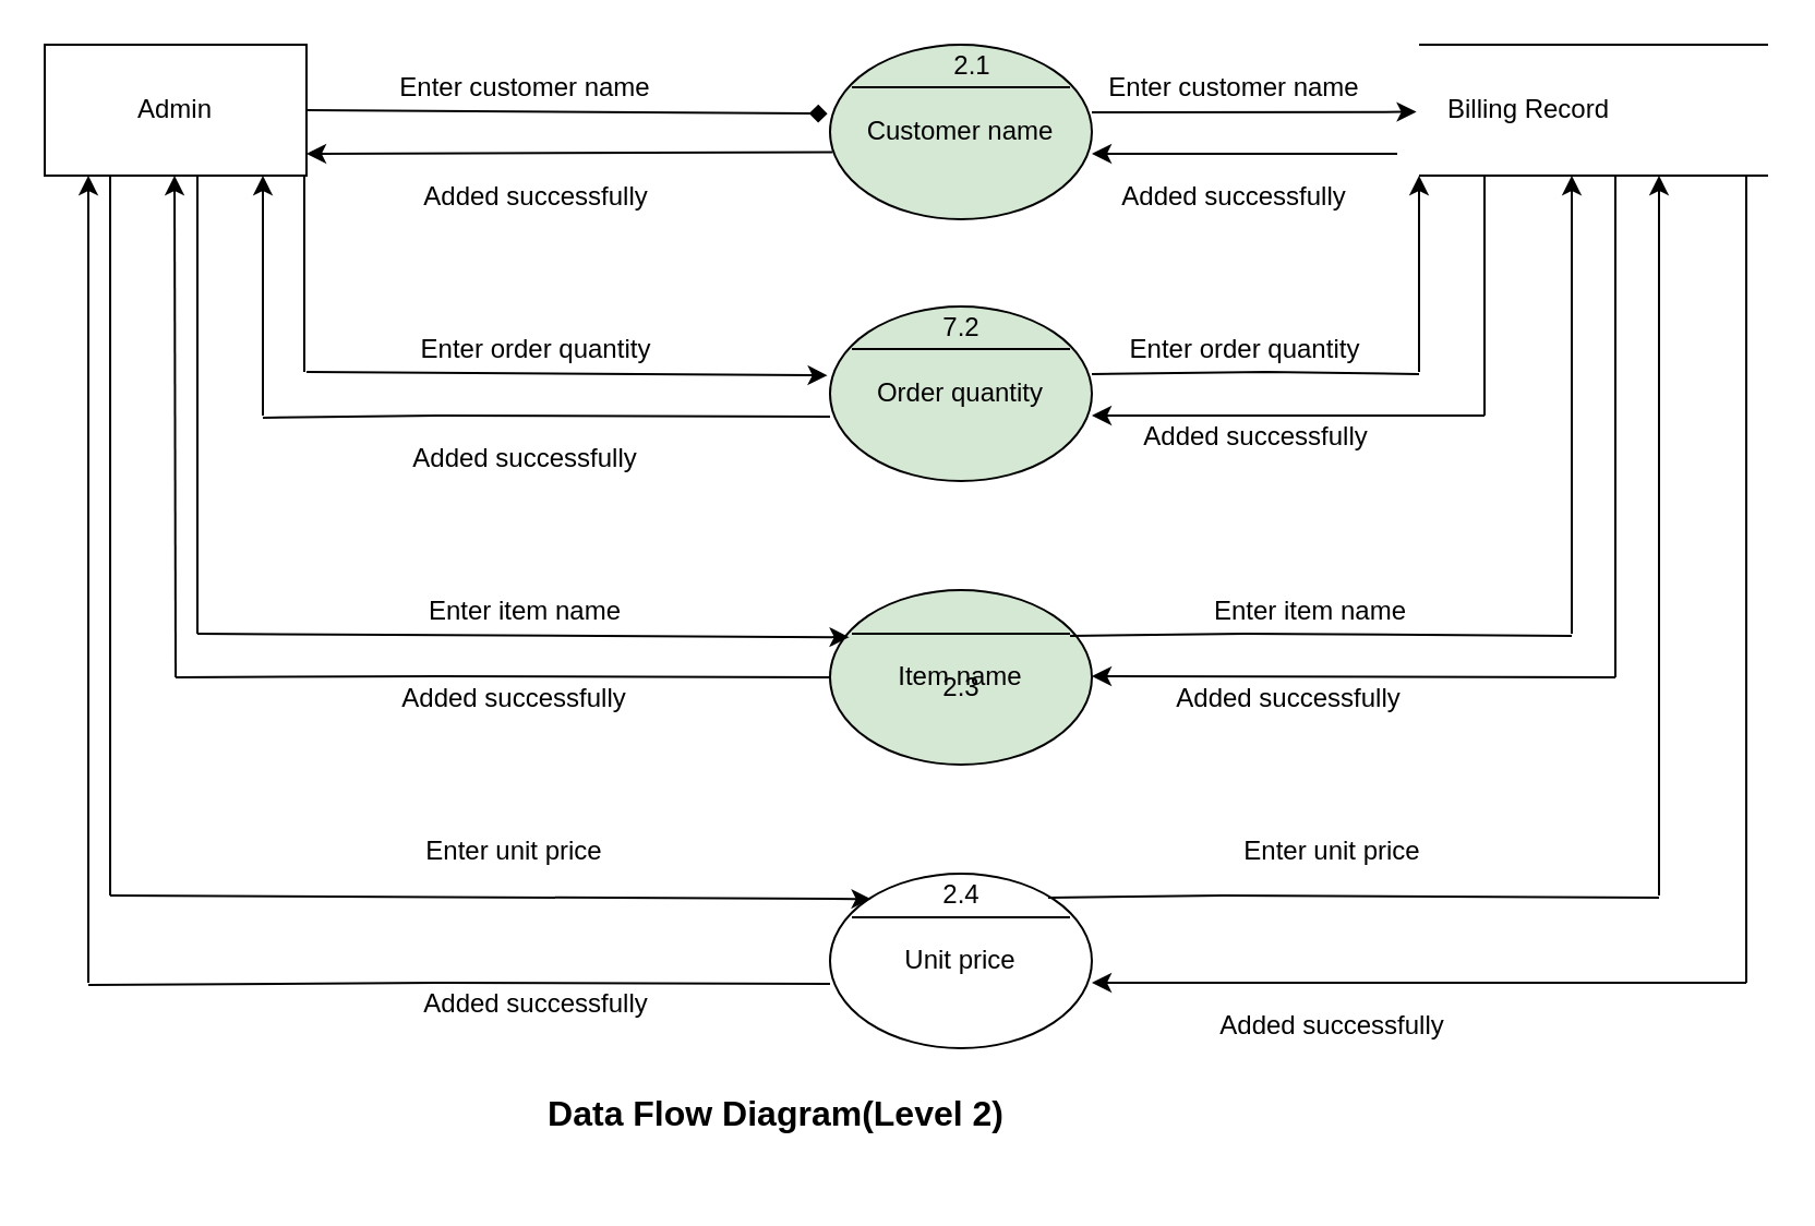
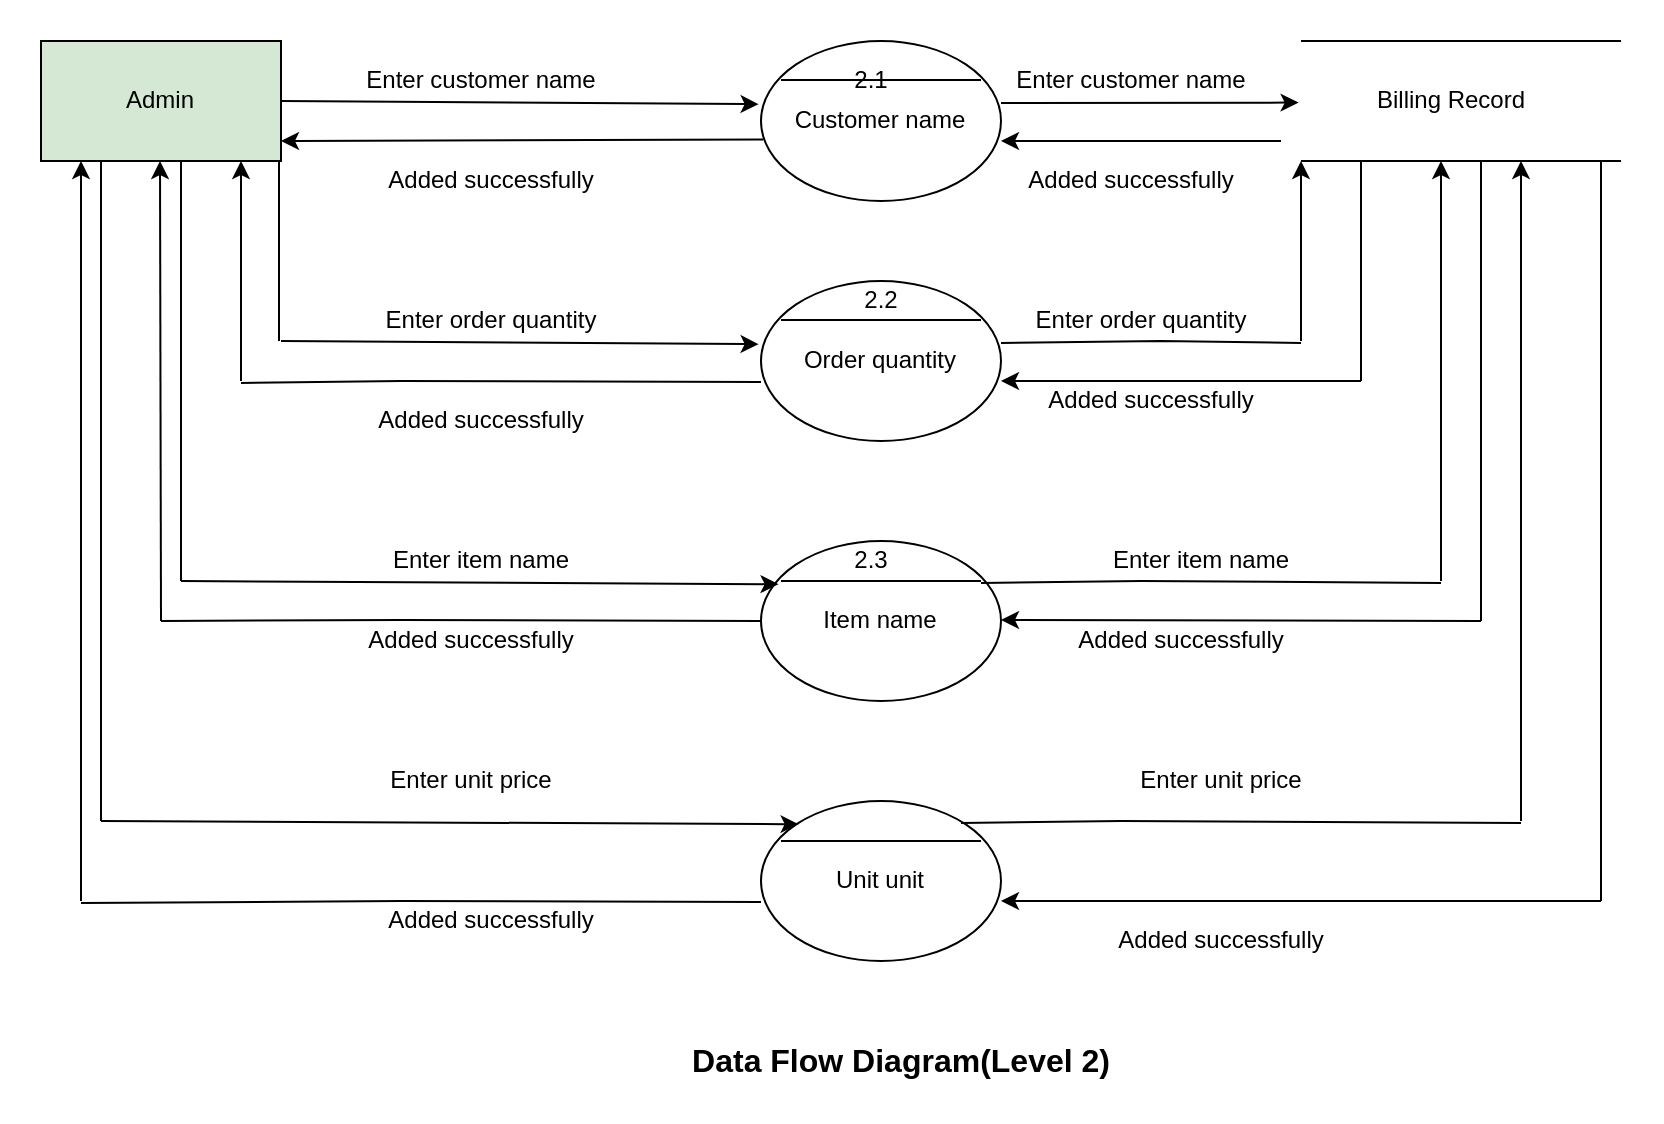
- <mxCell id="58" value="2.1" style="text;html=1;resizable=0;autosize=1;align=center;verticalAlign=middle;points=[];fillColor=none;strokeColor=none;rounded=0;" vertex="1" parent="1"><mxGeometry x="430" y="20" width="30" height="20" as="geometry" /></mxCell>
+ <mxCell id="58" value="2.1" style="text;html=1;resizable=0;autosize=1;align=center;verticalAlign=middle;points=[];fillColor=none;strokeColor=none;rounded=0;" vertex="1" parent="1"><mxGeometry x="420" y="30" width="30" height="20" as="geometry" /></mxCell>
- <mxCell id="6" value="Admin" style="rounded=0;whiteSpace=wrap;html=1;" vertex="1" parent="1"><mxGeometry x="20" y="20" width="120" height="60" as="geometry" /></mxCell>
+ <mxCell id="6" value="Admin" style="rounded=0;whiteSpace=wrap;html=1;fillColor=#d5e8d4;" vertex="1" parent="1"><mxGeometry x="20" y="20" width="120" height="60" as="geometry" /></mxCell>
- <mxCell id="37" value="Billing Record" style="text;html=1;align=center;verticalAlign=middle;resizable=0;points=[];autosize=1;strokeColor=none;fillColor=none;" vertex="1" parent="1"><mxGeometry x="655" y="40" width="90" height="20" as="geometry" /></mxCell>
+ <mxCell id="37" value="Billing Record" style="text;html=1;align=center;verticalAlign=middle;resizable=0;points=[];autosize=1;strokeColor=none;fillColor=none;" vertex="1" parent="1"><mxGeometry x="680" y="40" width="90" height="20" as="geometry" /></mxCell>
- <mxCell id="10" value="" style="endArrow=diamond;html=1;rounded=0;exitX=1;exitY=0.5;exitDx=0;exitDy=0;entryX=-0.01;entryY=0.395;entryDx=0;entryDy=0;entryPerimeter=0;" edge="1" parent="1" source="6" target="2"><mxGeometry width="50" height="50" relative="1" as="geometry"><mxPoint x="200" y="49.5" as="sourcePoint" /><mxPoint x="370" y="50" as="targetPoint" /></mxGeometry></mxCell>
+ <mxCell id="10" value="" style="endArrow=classic;html=1;rounded=0;exitX=1;exitY=0.5;exitDx=0;exitDy=0;entryX=-0.01;entryY=0.395;entryDx=0;entryDy=0;entryPerimeter=0;" edge="1" parent="1" source="6" target="2"><mxGeometry width="50" height="50" relative="1" as="geometry"><mxPoint x="200" y="49.5" as="sourcePoint" /><mxPoint x="370" y="50" as="targetPoint" /></mxGeometry></mxCell>
- <mxCell id="2" value="Customer name" style="ellipse;whiteSpace=wrap;html=1;fillColor=#d5e8d4;" vertex="1" parent="1"><mxGeometry x="380" y="20" width="120" height="80" as="geometry" /></mxCell>
+ <mxCell id="2" value="Customer name" style="ellipse;whiteSpace=wrap;html=1;" vertex="1" parent="1"><mxGeometry x="380" y="20" width="120" height="80" as="geometry" /></mxCell>
- <mxCell id="59" value="7.2" style="text;html=1;resizable=0;autosize=1;align=center;verticalAlign=middle;points=[];fillColor=none;strokeColor=none;rounded=0;" vertex="1" parent="1"><mxGeometry x="425" y="140" width="30" height="20" as="geometry" /></mxCell>
+ <mxCell id="59" value="2.2" style="text;html=1;resizable=0;autosize=1;align=center;verticalAlign=middle;points=[];fillColor=none;strokeColor=none;rounded=0;" vertex="1" parent="1"><mxGeometry x="425" y="140" width="30" height="20" as="geometry" /></mxCell>
- <mxCell id="3" value="Order quantity" style="ellipse;whiteSpace=wrap;html=1;fillColor=#d5e8d4;" vertex="1" parent="1"><mxGeometry x="380" y="140" width="120" height="80" as="geometry" /></mxCell>
+ <mxCell id="3" value="Order quantity" style="ellipse;whiteSpace=wrap;html=1;" vertex="1" parent="1"><mxGeometry x="380" y="140" width="120" height="80" as="geometry" /></mxCell>
- <mxCell id="4" value="Item name" style="ellipse;whiteSpace=wrap;html=1;fillColor=#d5e8d4;" vertex="1" parent="1"><mxGeometry x="380" y="270" width="120" height="80" as="geometry" /></mxCell>
+ <mxCell id="4" value="Item name" style="ellipse;whiteSpace=wrap;html=1;" vertex="1" parent="1"><mxGeometry x="380" y="270" width="120" height="80" as="geometry" /></mxCell>
- <mxCell id="60" value="2.3" style="text;html=1;resizable=0;autosize=1;align=center;verticalAlign=middle;points=[];fillColor=none;strokeColor=none;rounded=0;" vertex="1" parent="1"><mxGeometry x="425" y="305" width="30" height="20" as="geometry" /></mxCell>
+ <mxCell id="60" value="2.3" style="text;html=1;resizable=0;autosize=1;align=center;verticalAlign=middle;points=[];fillColor=none;strokeColor=none;rounded=0;" vertex="1" parent="1"><mxGeometry x="420" y="270" width="30" height="20" as="geometry" /></mxCell>
- <mxCell id="61" value="2.4" style="text;html=1;resizable=0;autosize=1;align=center;verticalAlign=middle;points=[];fillColor=none;strokeColor=none;rounded=0;" vertex="1" parent="1"><mxGeometry x="425" y="400" width="30" height="20" as="geometry" /></mxCell>
- <mxCell id="5" value="Unit price" style="ellipse;whiteSpace=wrap;html=1;" vertex="1" parent="1"><mxGeometry x="380" y="400" width="120" height="80" as="geometry" /></mxCell>
+ <mxCell id="5" value="Unit unit" style="ellipse;whiteSpace=wrap;html=1;" vertex="1" parent="1"><mxGeometry x="380" y="400" width="120" height="80" as="geometry" /></mxCell>
- <mxCell id="62" value="Data Flow Diagram(Level 2)" style="text;html=1;resizable=0;autosize=1;align=center;verticalAlign=middle;points=[];fillColor=none;strokeColor=none;rounded=0;fontStyle=1;fontSize=16;" vertex="1" parent="1"><mxGeometry x="245" y="500" width="220" height="20" as="geometry" /></mxCell>
+ <mxCell id="62" value="Data Flow Diagram(Level 2)" style="text;html=1;resizable=0;autosize=1;align=center;verticalAlign=middle;points=[];fillColor=none;strokeColor=none;rounded=0;fontStyle=1;fontSize=16;" vertex="1" parent="1"><mxGeometry x="340" y="520" width="220" height="20" as="geometry" /></mxCell>
